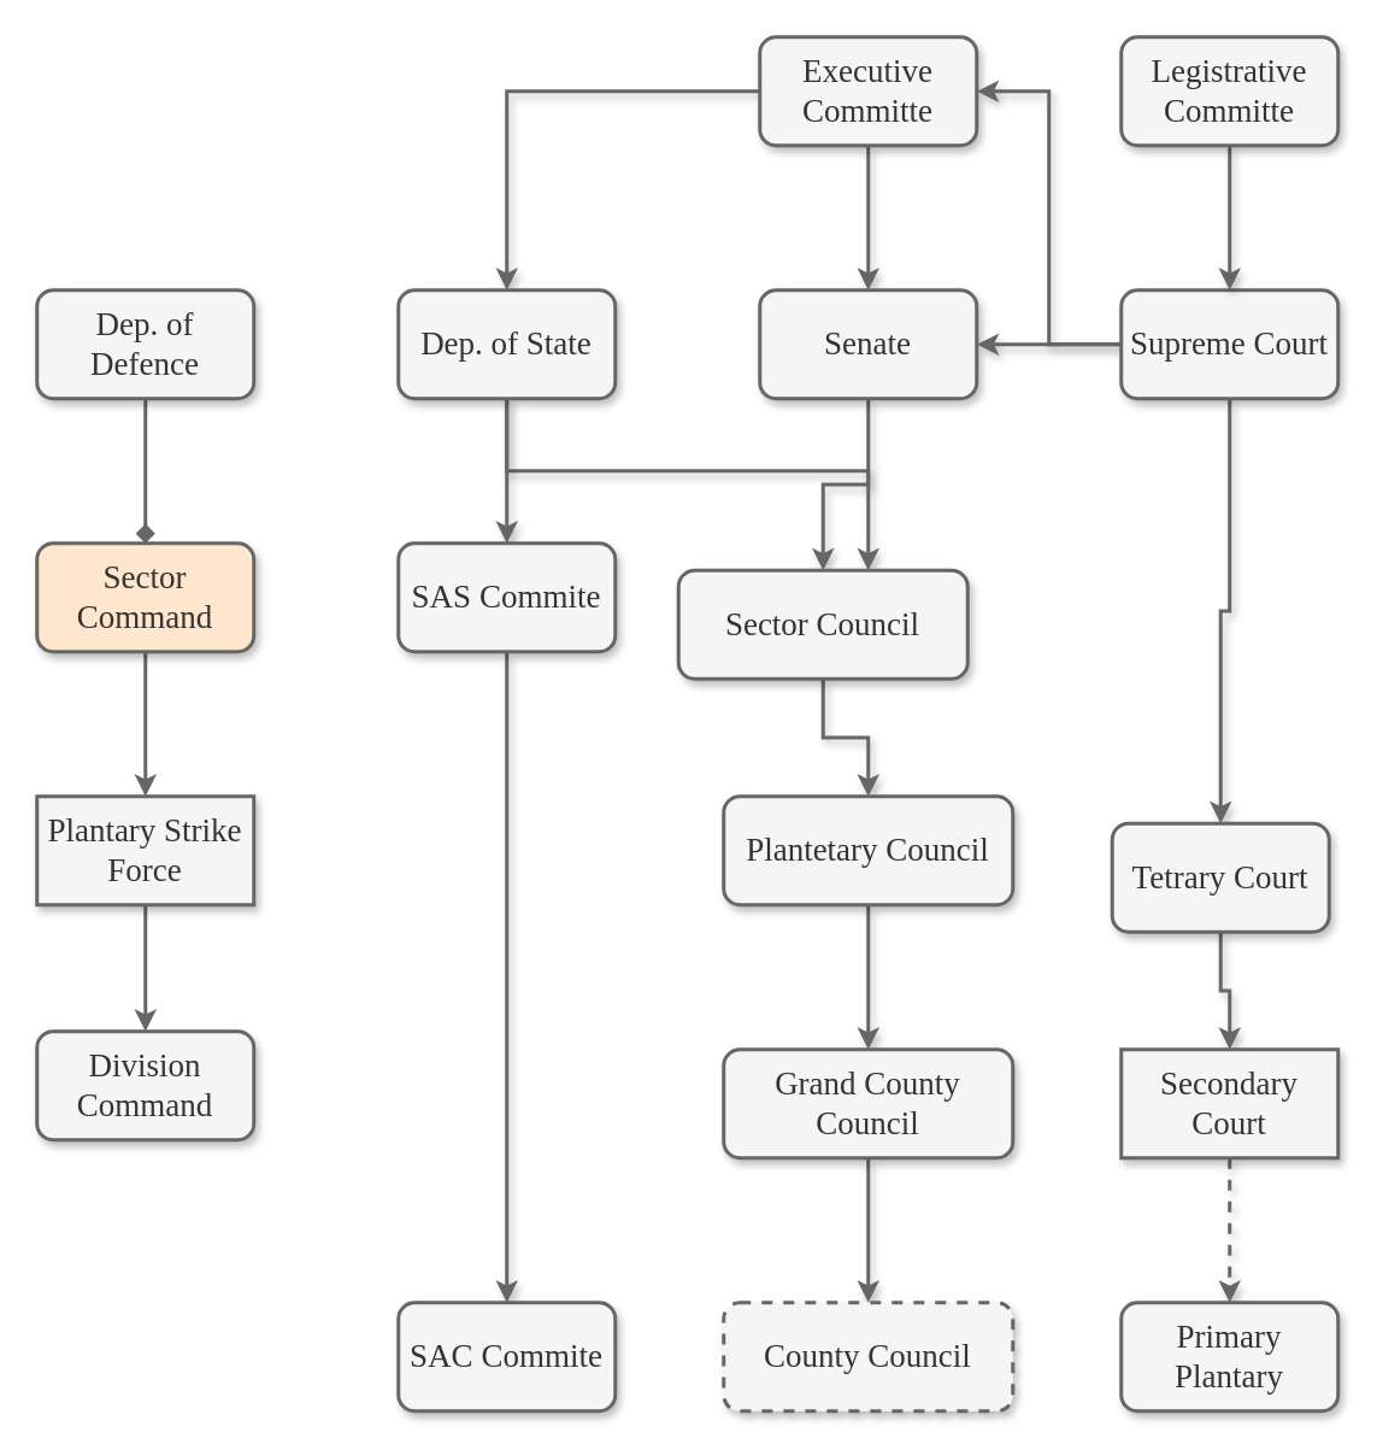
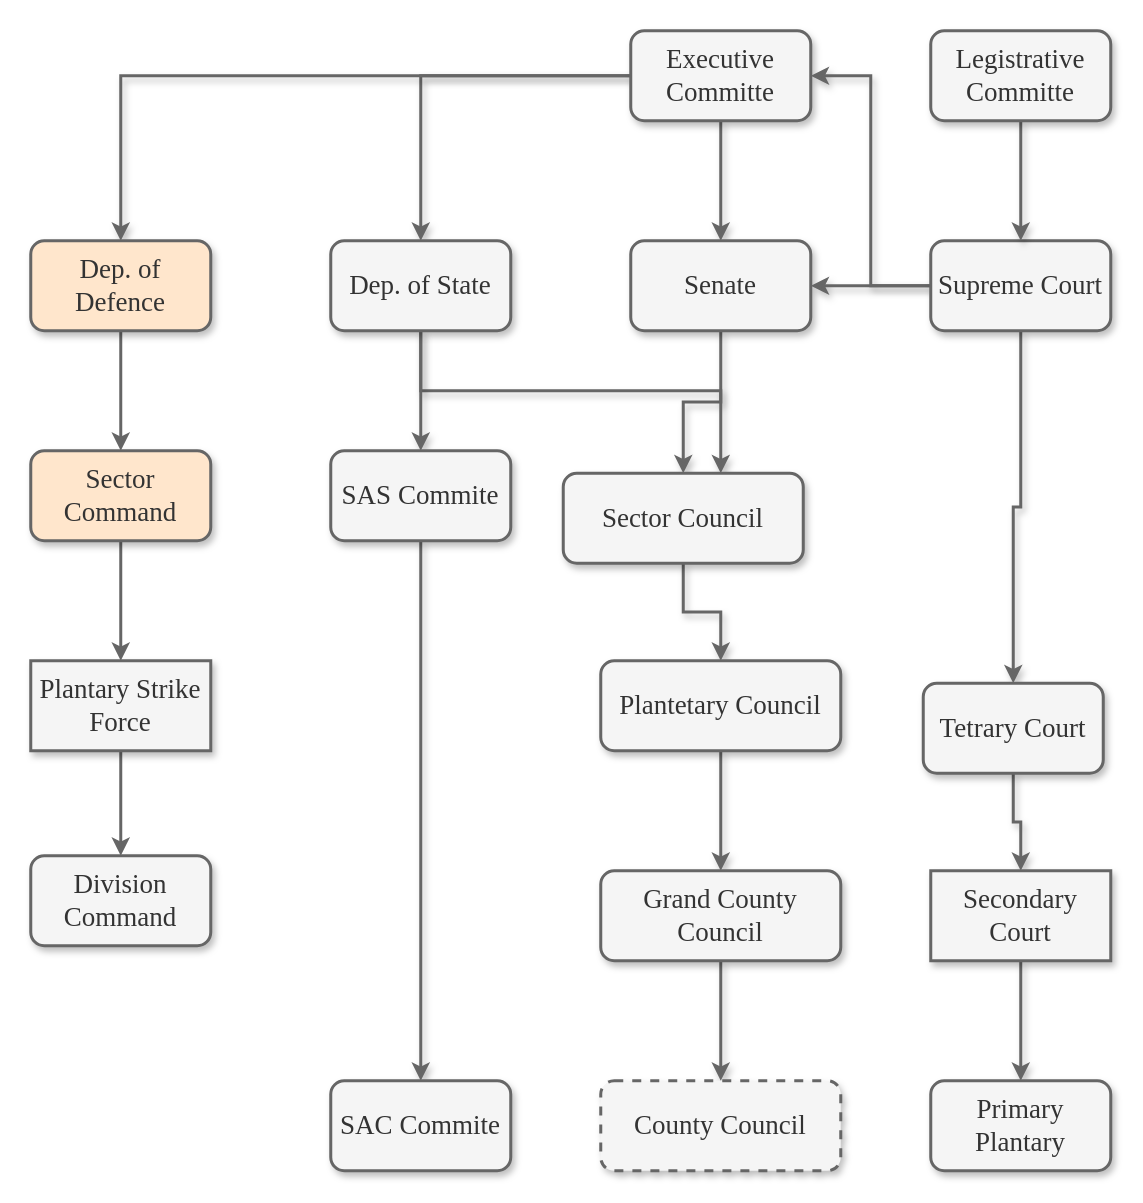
+ <mxCell id="4" style="edgeStyle=orthogonalEdgeStyle;rounded=0;orthogonalLoop=1;jettySize=auto;html=1;shadow=1;strokeWidth=2;strokeColor=#666666;" edge="1" parent="1" source="5" target="33"><mxGeometry relative="1" as="geometry" /></mxCell>
- <mxCell id="33" value="Dep. of Defence" style="rounded=1;whiteSpace=wrap;html=1;fontSize=18;fontFamily=Verdana;fillColor=#f5f5f5;strokeColor=#666666;shadow=1;fontColor=#333333;strokeWidth=2;" vertex="1" parent="1"><mxGeometry x="20" y="160" width="120" height="60" as="geometry" /></mxCell>
+ <mxCell id="33" value="Dep. of Defence" style="rounded=1;whiteSpace=wrap;html=1;fontSize=18;fontFamily=Verdana;fillColor=#ffe6cc;strokeColor=#666666;shadow=1;fontColor=#333333;strokeWidth=2;" vertex="1" parent="1"><mxGeometry x="20" y="160" width="120" height="60" as="geometry" /></mxCell>
- <mxCell id="32" value="" style="edgeStyle=orthogonalEdgeStyle;rounded=0;orthogonalLoop=1;jettySize=auto;html=1;strokeWidth=2;strokeColor=#666666;endArrow=diamond;" edge="1" parent="1" source="33" target="35"><mxGeometry relative="1" as="geometry" /></mxCell>
+ <mxCell id="32" value="" style="edgeStyle=orthogonalEdgeStyle;rounded=0;orthogonalLoop=1;jettySize=auto;html=1;strokeWidth=2;strokeColor=#666666;" edge="1" parent="1" source="33" target="35"><mxGeometry relative="1" as="geometry" /></mxCell>
- <mxCell id="29" value="" style="edgeStyle=orthogonalEdgeStyle;rounded=0;orthogonalLoop=1;jettySize=auto;html=1;fillColor=#f5f5f5;strokeColor=#666666;shadow=1;strokeWidth=2;dashed=1;" edge="1" parent="1" source="30" target="31"><mxGeometry relative="1" as="geometry" /></mxCell>
+ <mxCell id="29" value="" style="edgeStyle=orthogonalEdgeStyle;rounded=0;orthogonalLoop=1;jettySize=auto;html=1;fillColor=#f5f5f5;strokeColor=#666666;shadow=1;strokeWidth=2;" edge="1" parent="1" source="30" target="31"><mxGeometry relative="1" as="geometry" /></mxCell>
